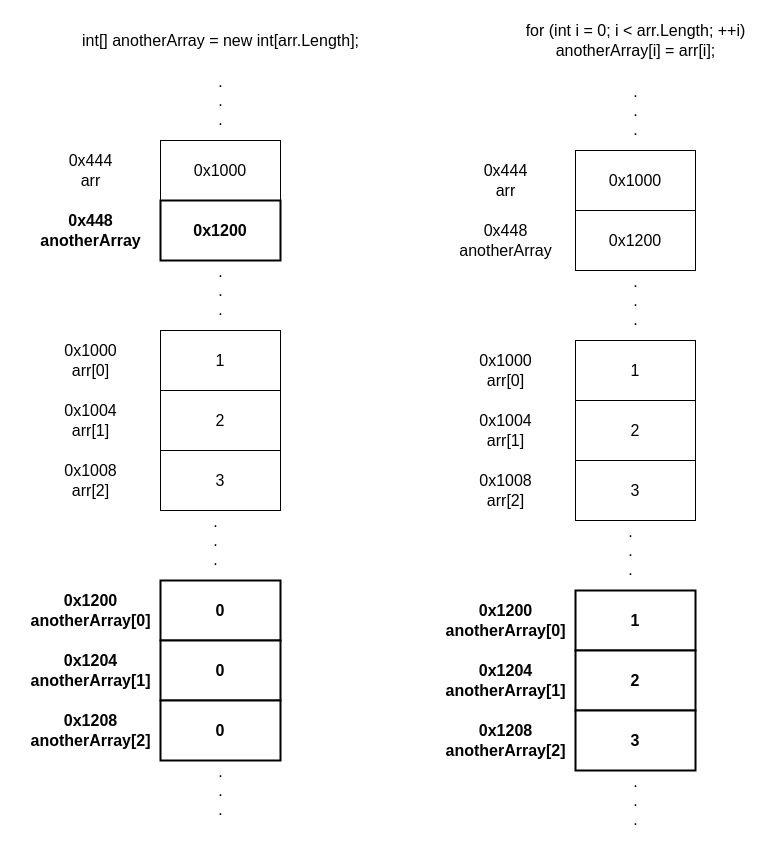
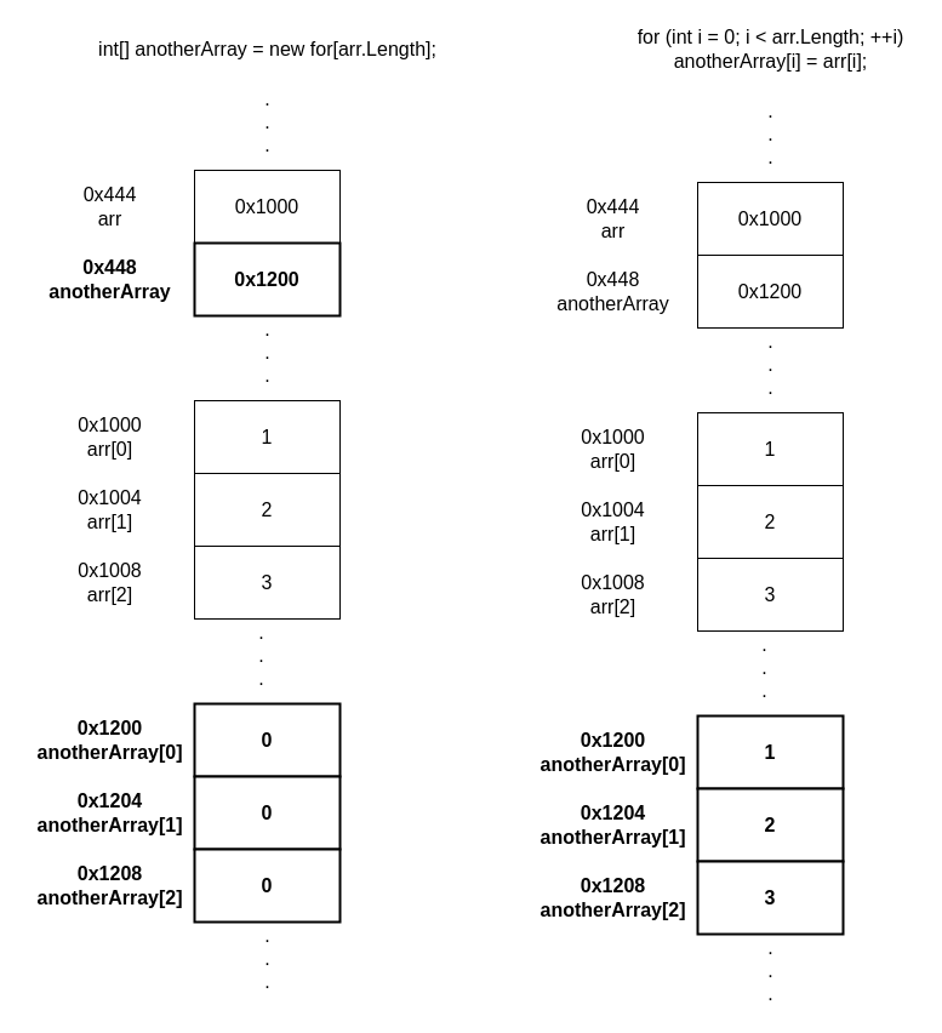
- <mxCell id="15" value="&lt;font style=&quot;font-size: 16px&quot;&gt;int[] anotherArray = new int[arr.Length];&lt;/font&gt;" style="text;html=1;align=center;verticalAlign=middle;resizable=0;points=[];autosize=1;" parent="1" vertex="1"><mxGeometry x="75" y="30" width="290" height="20" as="geometry" /></mxCell>
+ <mxCell id="15" value="&lt;font style=&quot;font-size: 16px&quot;&gt;int[] anotherArray = new for[arr.Length];&lt;/font&gt;" style="text;html=1;align=center;verticalAlign=middle;resizable=0;points=[];autosize=1;" parent="1" vertex="1"><mxGeometry x="75" y="30" width="290" height="20" as="geometry" /></mxCell>
